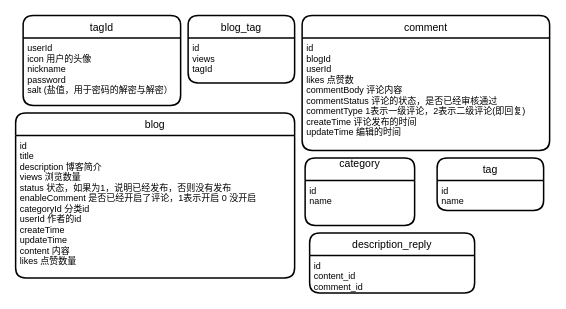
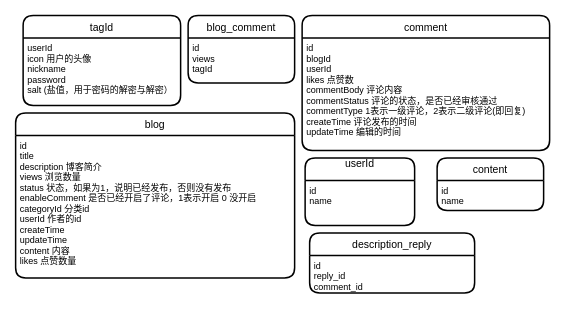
- <mxCell id="12" value="blog_tag" style="swimlane;childLayout=stackLayout;horizontal=1;startSize=30;horizontalStack=0;rounded=1;fontSize=14;fontStyle=0;strokeWidth=2;resizeParent=0;resizeLast=1;shadow=0;dashed=0;align=center;" parent="1" vertex="1"><mxGeometry x="250" y="20" width="142" height="90" as="geometry" /></mxCell>
+ <mxCell id="12" value="blog_comment" style="swimlane;childLayout=stackLayout;horizontal=1;startSize=30;horizontalStack=0;rounded=1;fontSize=14;fontStyle=0;strokeWidth=2;resizeParent=0;resizeLast=1;shadow=0;dashed=0;align=center;" parent="1" vertex="1"><mxGeometry x="250" y="20" width="142" height="90" as="geometry" /></mxCell>
- <mxCell id="6" value="category&#10;" style="swimlane;childLayout=stackLayout;horizontal=1;startSize=30;horizontalStack=0;rounded=1;fontSize=14;fontStyle=0;strokeWidth=2;resizeParent=0;resizeLast=1;shadow=0;dashed=0;align=center;" parent="1" vertex="1"><mxGeometry x="406" y="210" width="146" height="90" as="geometry" /></mxCell>
+ <mxCell id="6" value="userId&#10;" style="swimlane;childLayout=stackLayout;horizontal=1;startSize=30;horizontalStack=0;rounded=1;fontSize=14;fontStyle=0;strokeWidth=2;resizeParent=0;resizeLast=1;shadow=0;dashed=0;align=center;" parent="1" vertex="1"><mxGeometry x="406" y="210" width="146" height="90" as="geometry" /></mxCell>
- <mxCell id="10" value="tag" style="swimlane;childLayout=stackLayout;horizontal=1;startSize=30;horizontalStack=0;rounded=1;fontSize=14;fontStyle=0;strokeWidth=2;resizeParent=0;resizeLast=1;shadow=0;dashed=0;align=center;" parent="1" vertex="1"><mxGeometry x="582" y="210" width="142" height="70" as="geometry" /></mxCell>
+ <mxCell id="10" value="content" style="swimlane;childLayout=stackLayout;horizontal=1;startSize=30;horizontalStack=0;rounded=1;fontSize=14;fontStyle=0;strokeWidth=2;resizeParent=0;resizeLast=1;shadow=0;dashed=0;align=center;" parent="1" vertex="1"><mxGeometry x="582" y="210" width="142" height="70" as="geometry" /></mxCell>
- <mxCell id="15" value="id&#10;content_id&#10;comment_id&#10; &#10;" style="align=left;strokeColor=none;fillColor=none;spacingLeft=4;fontSize=12;verticalAlign=top;resizable=0;rotatable=0;part=1;" parent="14" vertex="1"><mxGeometry y="30" width="220" height="50" as="geometry" /></mxCell>
+ <mxCell id="15" value="id&#10;reply_id&#10;comment_id&#10; &#10;" style="align=left;strokeColor=none;fillColor=none;spacingLeft=4;fontSize=12;verticalAlign=top;resizable=0;rotatable=0;part=1;" parent="14" vertex="1"><mxGeometry y="30" width="220" height="50" as="geometry" /></mxCell>
